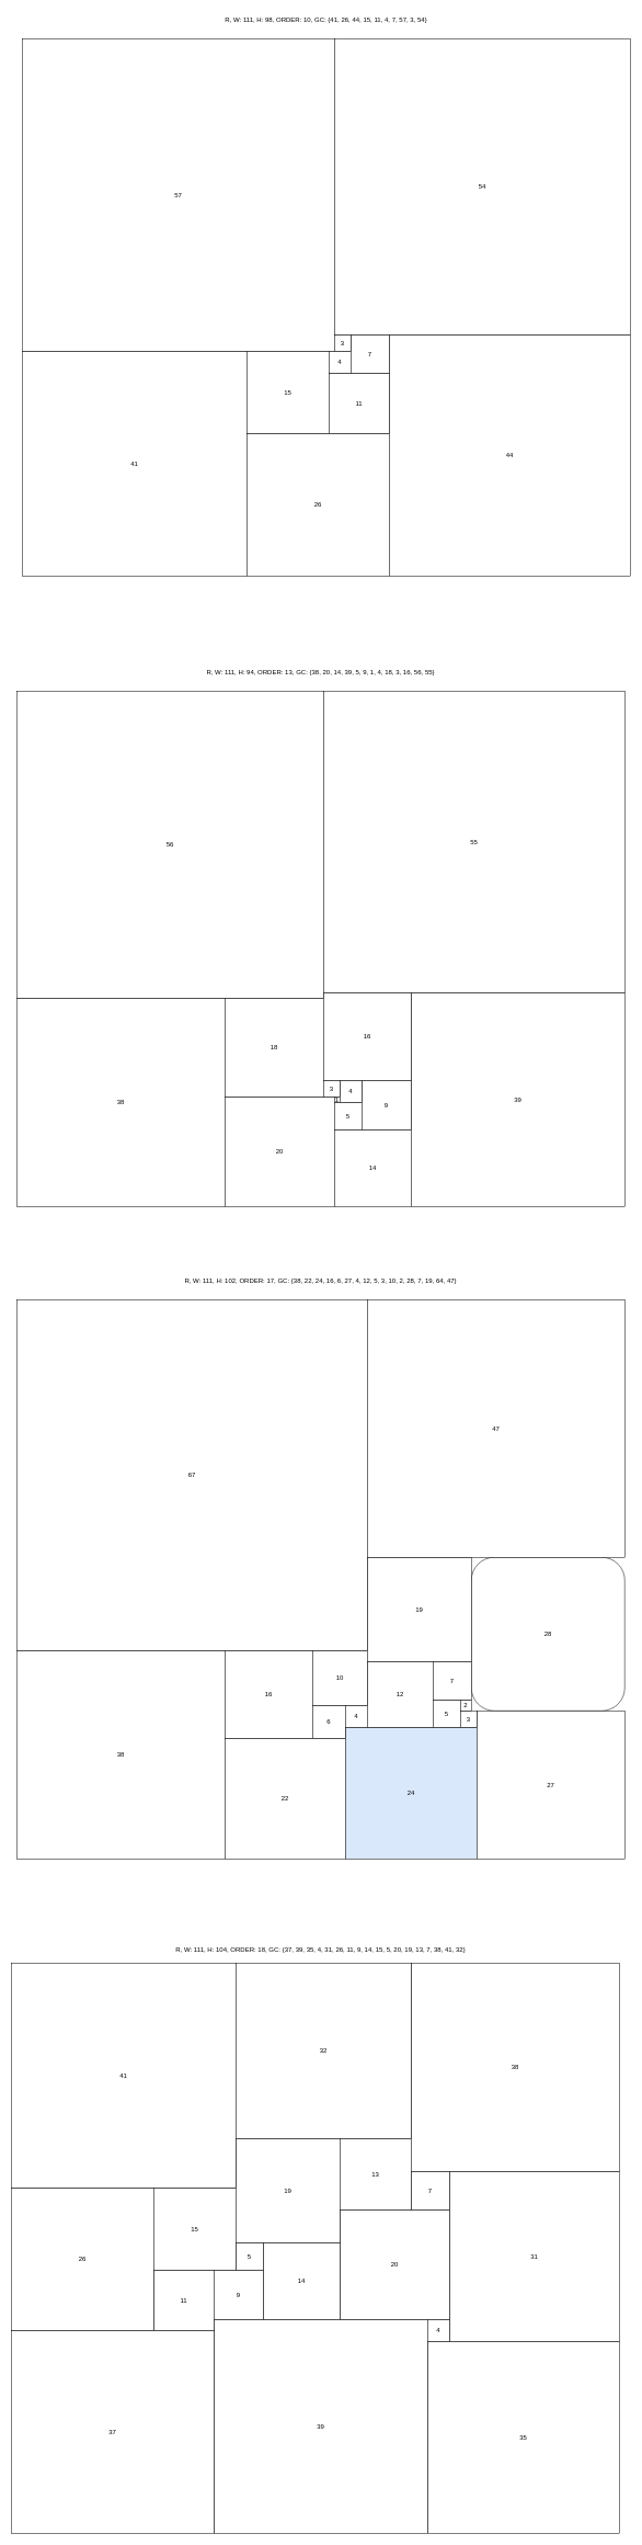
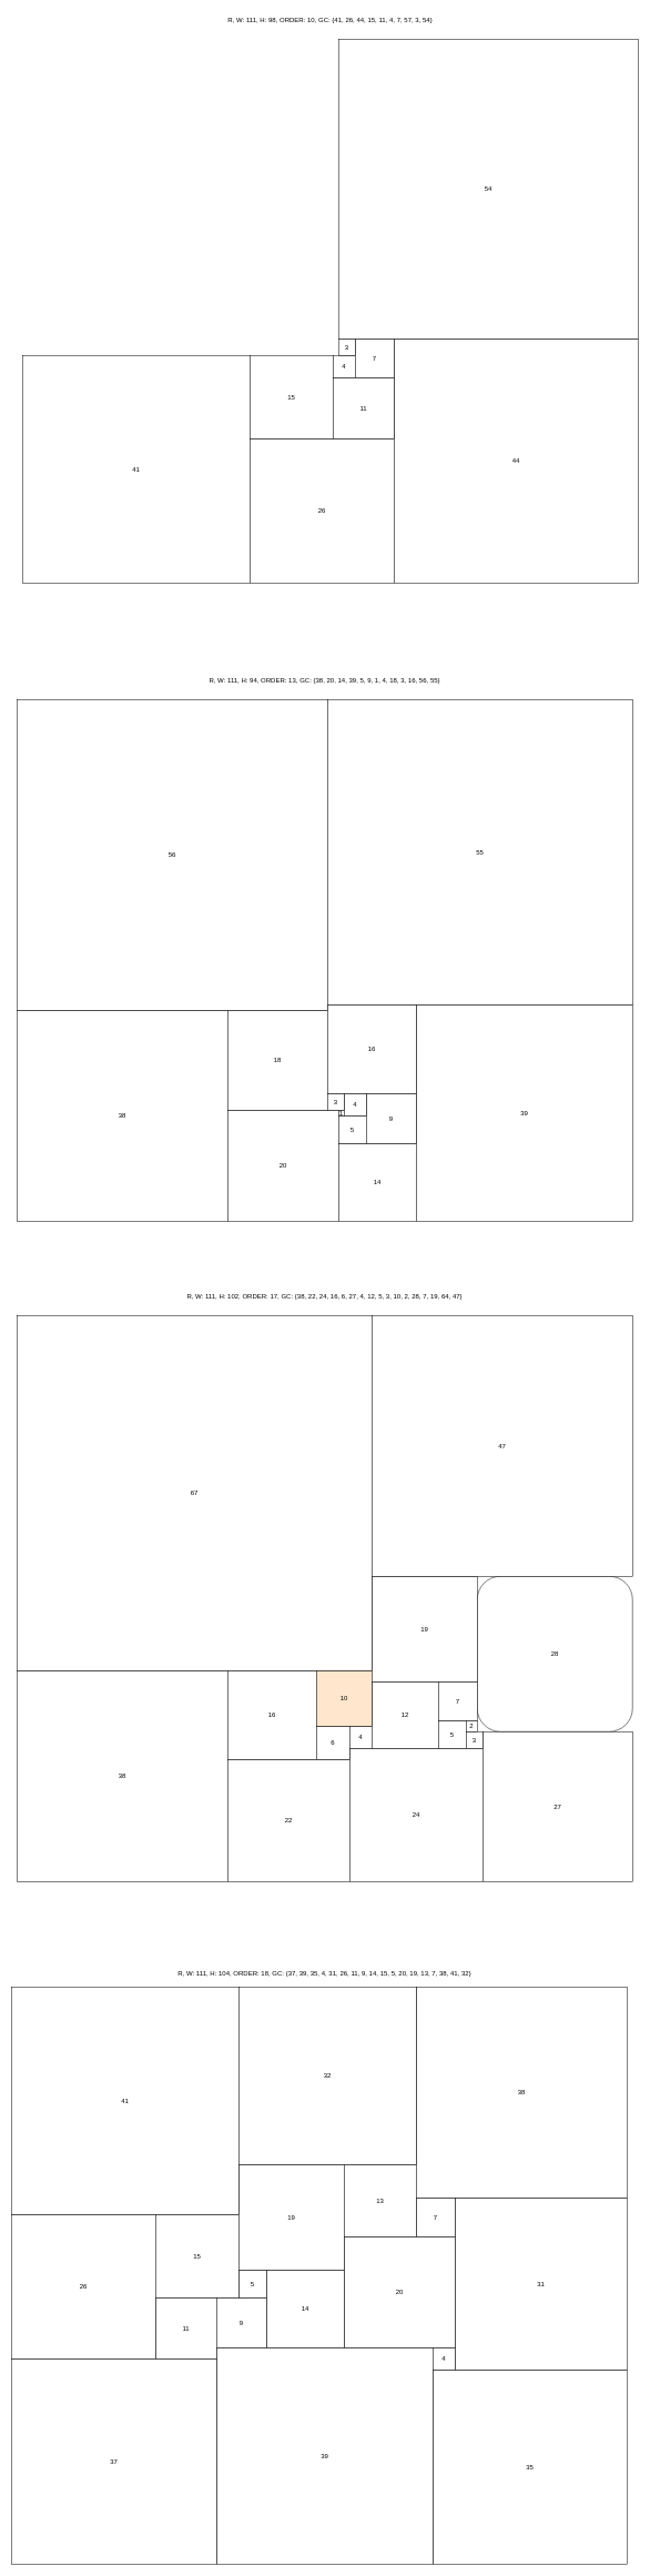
- <mxCell id="33" value="57" style="rounded=0;whiteSpace=wrap;html=1;" parent="25" vertex="1"><mxGeometry width="570" height="570" as="geometry" /></mxCell>
- <mxCell id="61" value="10" style="rounded=0;whiteSpace=wrap;html=1;" parent="50" vertex="1"><mxGeometry x="540" y="640" width="100" height="100" as="geometry" /></mxCell>
+ <mxCell id="61" value="10" style="rounded=0;whiteSpace=wrap;html=1;fillColor=#ffe6cc;" parent="50" vertex="1"><mxGeometry x="540" y="640" width="100" height="100" as="geometry" /></mxCell>
- <mxCell id="53" value="24" style="rounded=0;whiteSpace=wrap;html=1;fillColor=#dae8fc;" parent="50" vertex="1"><mxGeometry x="600" y="780" width="240" height="240" as="geometry" /></mxCell>
+ <mxCell id="53" value="24" style="rounded=0;whiteSpace=wrap;html=1;" parent="50" vertex="1"><mxGeometry x="600" y="780" width="240" height="240" as="geometry" /></mxCell>
